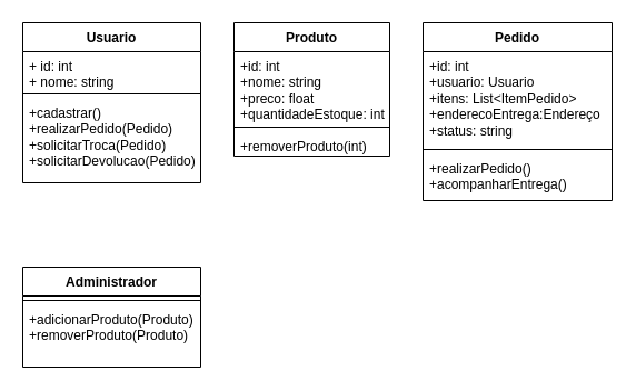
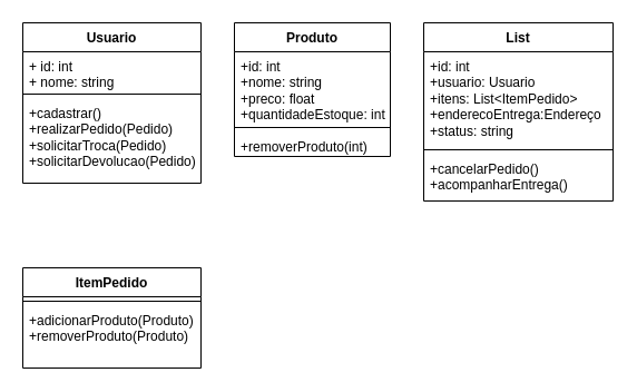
- <mxCell id="13" value="Pedido" style="swimlane;fontStyle=1;align=center;verticalAlign=top;childLayout=stackLayout;horizontal=1;startSize=26;horizontalStack=0;resizeParent=1;resizeParentMax=0;resizeLast=0;collapsible=1;marginBottom=0;whiteSpace=wrap;html=1;" vertex="1" parent="1"><mxGeometry x="380" y="20" width="170" height="160" as="geometry" /></mxCell>
+ <mxCell id="13" value="List" style="swimlane;fontStyle=1;align=center;verticalAlign=top;childLayout=stackLayout;horizontal=1;startSize=26;horizontalStack=0;resizeParent=1;resizeParentMax=0;resizeLast=0;collapsible=1;marginBottom=0;whiteSpace=wrap;html=1;" vertex="1" parent="1"><mxGeometry x="380" y="20" width="170" height="160" as="geometry" /></mxCell>
- <mxCell id="16" value="&lt;div&gt;+realizarPedido()&lt;/div&gt;&lt;div&gt;+acompanharEntrega()&lt;/div&gt;" style="text;strokeColor=none;fillColor=none;align=left;verticalAlign=top;spacingLeft=4;spacingRight=4;overflow=hidden;rotatable=0;points=[[0,0.5],[1,0.5]];portConstraint=eastwest;whiteSpace=wrap;html=1;" vertex="1" parent="13"><mxGeometry y="118" width="170" height="42" as="geometry" /></mxCell>
+ <mxCell id="16" value="&lt;div&gt;+cancelarPedido()&lt;/div&gt;&lt;div&gt;+acompanharEntrega()&lt;/div&gt;" style="text;strokeColor=none;fillColor=none;align=left;verticalAlign=top;spacingLeft=4;spacingRight=4;overflow=hidden;rotatable=0;points=[[0,0.5],[1,0.5]];portConstraint=eastwest;whiteSpace=wrap;html=1;" vertex="1" parent="13"><mxGeometry y="118" width="170" height="42" as="geometry" /></mxCell>
- <mxCell id="6" value="Administrador" style="swimlane;fontStyle=1;align=center;verticalAlign=top;childLayout=stackLayout;horizontal=1;startSize=26;horizontalStack=0;resizeParent=1;resizeParentMax=0;resizeLast=0;collapsible=1;marginBottom=0;whiteSpace=wrap;html=1;" vertex="1" parent="1"><mxGeometry x="20" y="240" width="160" height="90" as="geometry" /></mxCell>
+ <mxCell id="6" value="ItemPedido" style="swimlane;fontStyle=1;align=center;verticalAlign=top;childLayout=stackLayout;horizontal=1;startSize=26;horizontalStack=0;resizeParent=1;resizeParentMax=0;resizeLast=0;collapsible=1;marginBottom=0;whiteSpace=wrap;html=1;" vertex="1" parent="1"><mxGeometry x="20" y="240" width="160" height="90" as="geometry" /></mxCell>
